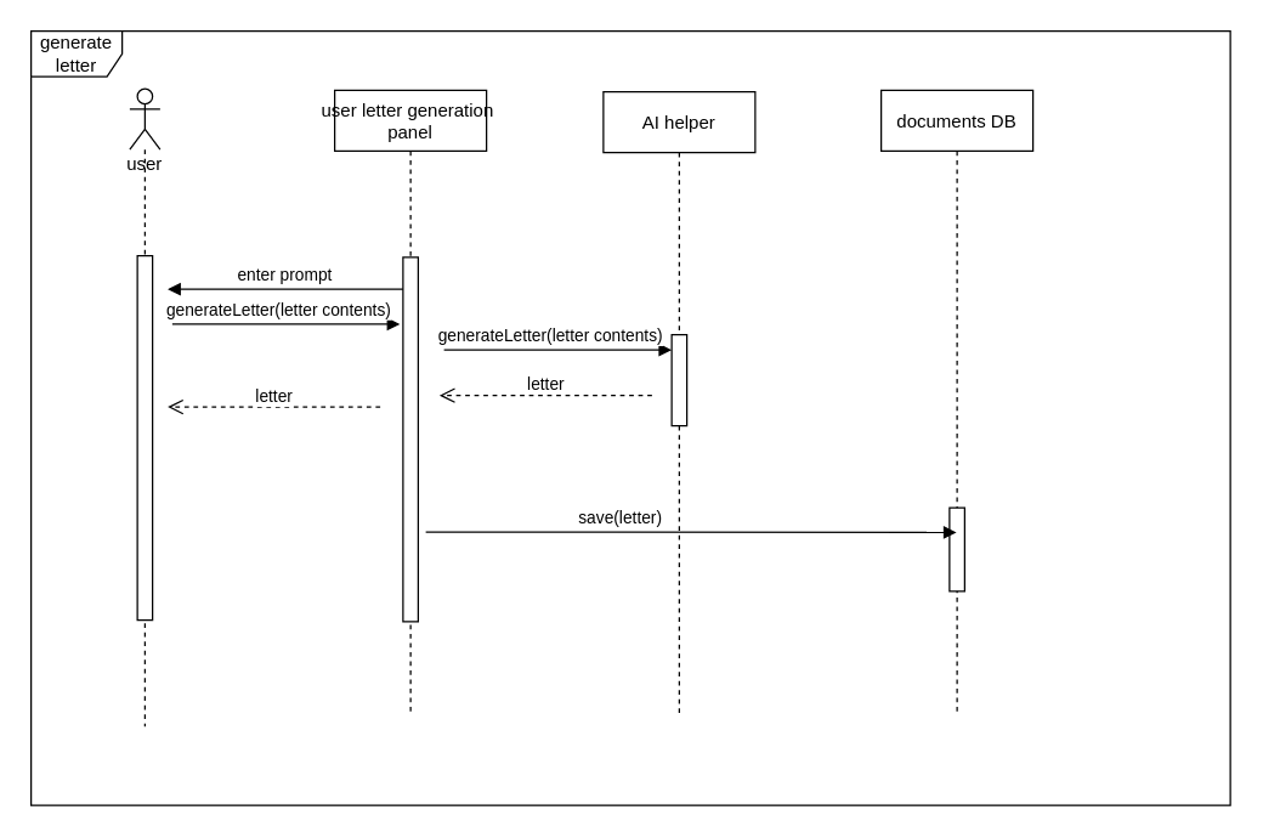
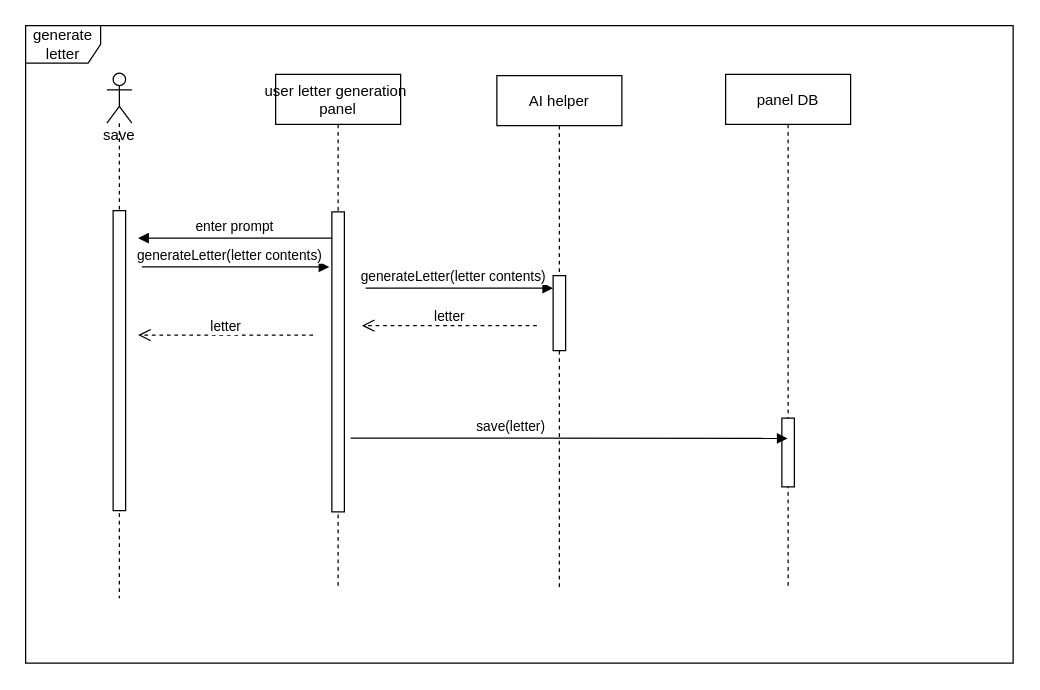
- <mxCell id="14" value="documents DB" style="shape=umlLifeline;perimeter=lifelinePerimeter;container=1;collapsible=0;recursiveResize=0;rounded=0;shadow=0;strokeWidth=1;" vertex="1" parent="1"><mxGeometry x="580" y="59" width="100" height="410" as="geometry" /></mxCell>
+ <mxCell id="14" value="panel DB" style="shape=umlLifeline;perimeter=lifelinePerimeter;container=1;collapsible=0;recursiveResize=0;rounded=0;shadow=0;strokeWidth=1;" vertex="1" parent="1"><mxGeometry x="580" y="59" width="100" height="410" as="geometry" /></mxCell>
- <mxCell id="3" value="user" style="shape=umlLifeline;participant=umlActor;perimeter=lifelinePerimeter;whiteSpace=wrap;html=1;container=1;collapsible=0;recursiveResize=0;verticalAlign=top;spacingTop=36;outlineConnect=0;" parent="1" vertex="1"><mxGeometry x="85" y="58" width="20" height="420" as="geometry" /></mxCell>
+ <mxCell id="3" value="save" style="shape=umlLifeline;participant=umlActor;perimeter=lifelinePerimeter;whiteSpace=wrap;html=1;container=1;collapsible=0;recursiveResize=0;verticalAlign=top;spacingTop=36;outlineConnect=0;" parent="1" vertex="1"><mxGeometry x="85" y="58" width="20" height="420" as="geometry" /></mxCell>
